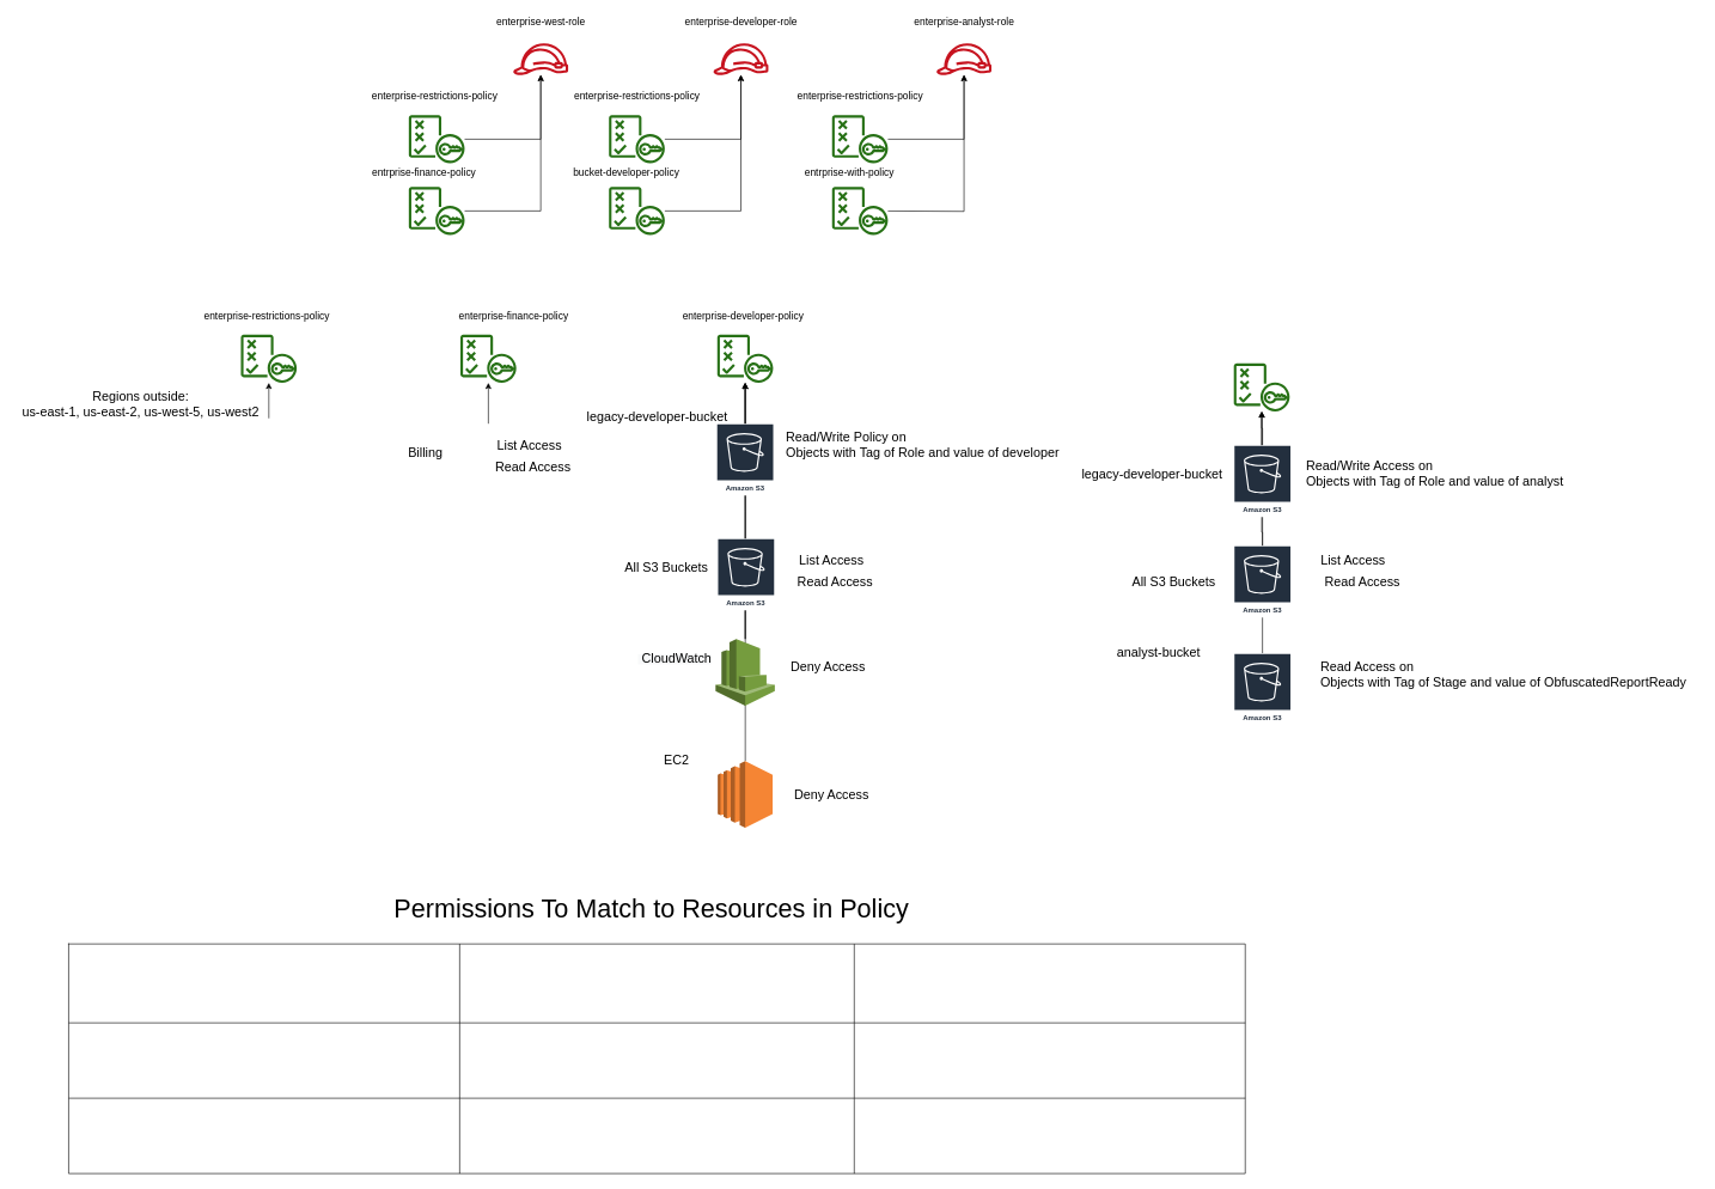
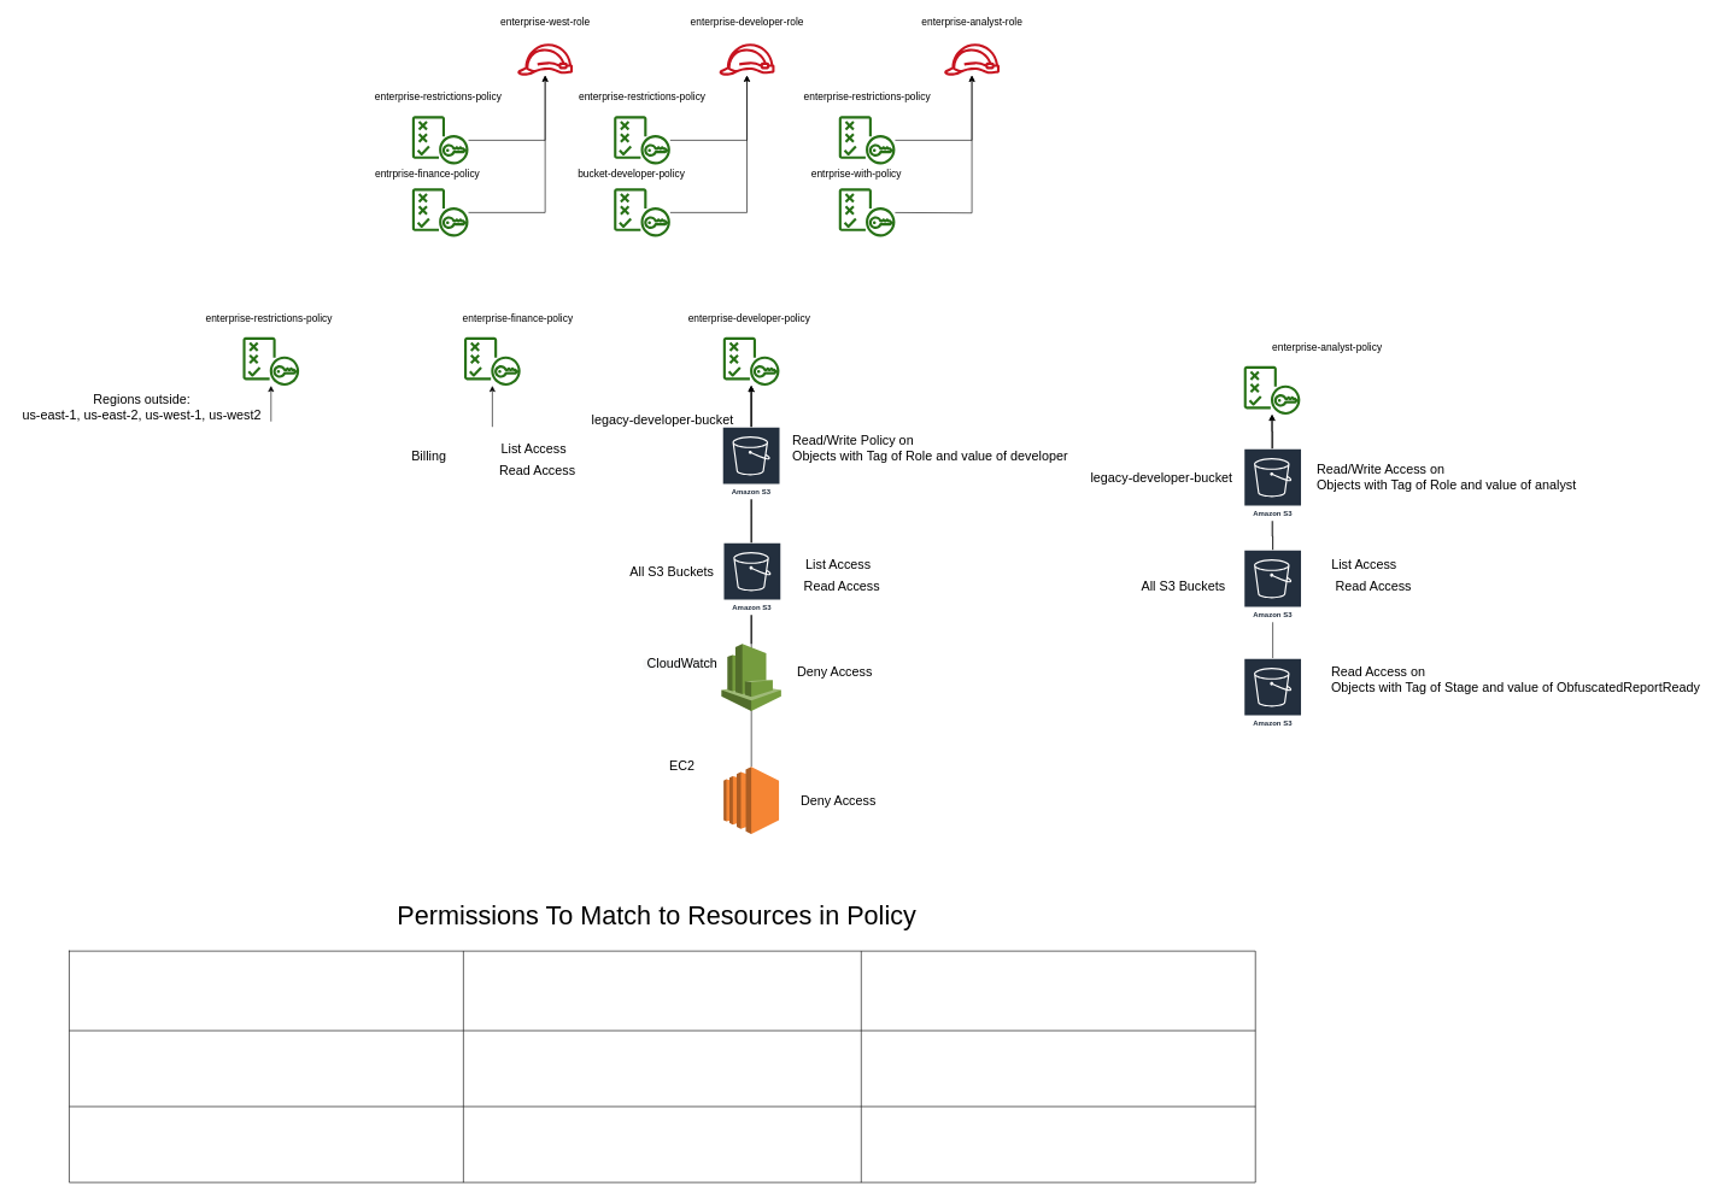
+ <mxCell id="46" value="&lt;span style=&quot;font-size: 14px&quot;&gt;enterprise-analyst-policy&lt;/span&gt;" style="text;html=1;align=center;verticalAlign=middle;resizable=0;points=[];autosize=1;" parent="1" vertex="1"><mxGeometry x="1749" y="470" width="170" height="20" as="geometry" /></mxCell>
- <mxCell id="60" value="&lt;font style=&quot;font-size: 18px&quot;&gt;Regions outside:&lt;br&gt;us-east-1, us-east-2, us-west-5, us-west2&lt;/font&gt;" style="text;html=1;align=center;verticalAlign=middle;resizable=0;points=[];autosize=1;" parent="1" vertex="1"><mxGeometry x="20" y="542.5" width="350" height="40" as="geometry" /></mxCell>
+ <mxCell id="60" value="&lt;font style=&quot;font-size: 18px&quot;&gt;Regions outside:&lt;br&gt;us-east-1, us-east-2, us-west-1, us-west2&lt;/font&gt;" style="text;html=1;align=center;verticalAlign=middle;resizable=0;points=[];autosize=1;" parent="1" vertex="1"><mxGeometry x="20" y="542.5" width="350" height="40" as="geometry" /></mxCell>
- <mxCell id="76" value="&lt;font style=&quot;font-size: 18px&quot;&gt;analyst-bucket&lt;/font&gt;" style="text;html=1;align=center;verticalAlign=middle;resizable=0;points=[];autosize=1;" parent="1" vertex="1"><mxGeometry x="1549" y="900" width="130" height="20" as="geometry" /></mxCell>
